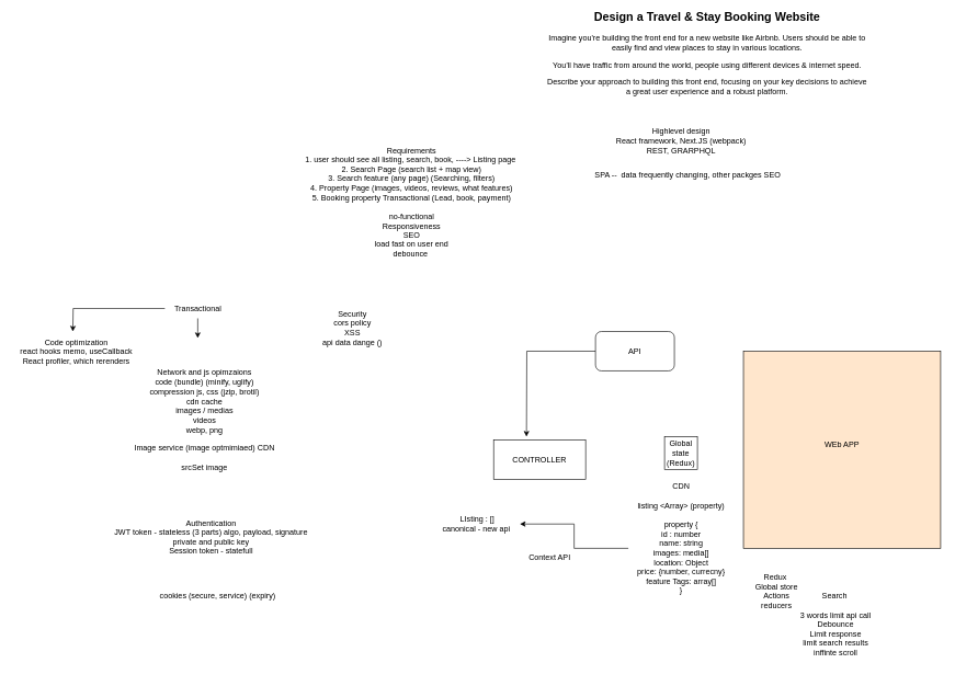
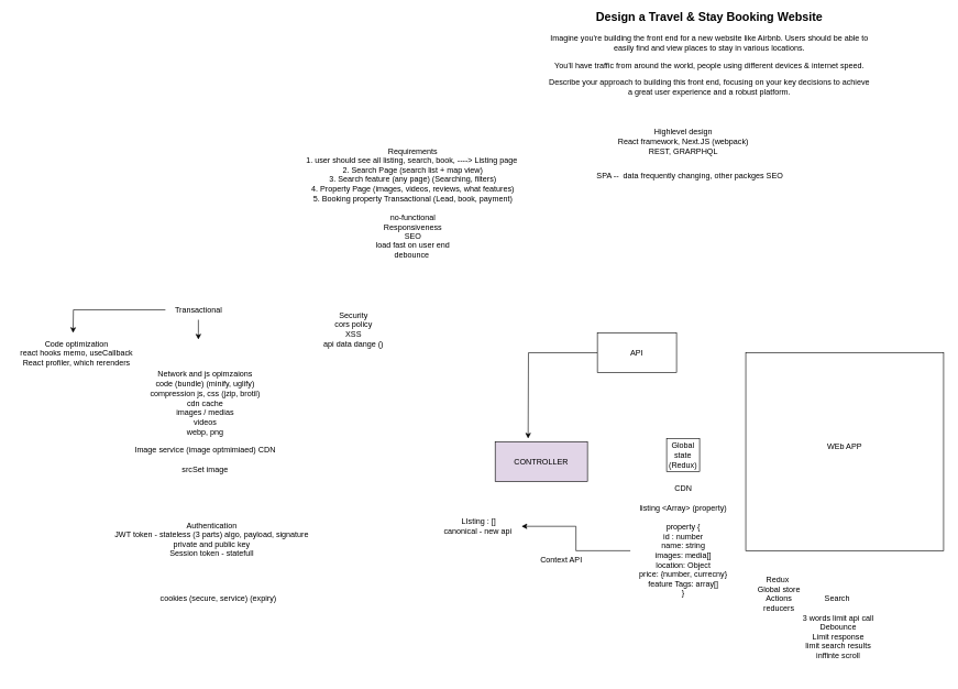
- <mxCell id="9" value="API" style="whiteSpace=wrap;html=1;rounded=1;" vertex="1" parent="1"><mxGeometry x="905" y="460" width="120" height="60" as="geometry" /></mxCell>
+ <mxCell id="9" value="API" style="rounded=0;whiteSpace=wrap;html=1;" vertex="1" parent="1"><mxGeometry x="905" y="460" width="120" height="60" as="geometry" /></mxCell>
- <mxCell id="11" value="WEb APP&lt;div&gt;&lt;br&gt;&lt;/div&gt;" style="whiteSpace=wrap;html=1;aspect=fixed;fillColor=#ffe6cc;" vertex="1" parent="1"><mxGeometry x="1130" y="490" width="300" height="300" as="geometry" /></mxCell>
+ <mxCell id="11" value="WEb APP&lt;div&gt;&lt;br&gt;&lt;/div&gt;" style="whiteSpace=wrap;html=1;aspect=fixed;" vertex="1" parent="1"><mxGeometry x="1130" y="490" width="300" height="300" as="geometry" /></mxCell>
- <mxCell id="10" value="CONTROLLER" style="rounded=0;whiteSpace=wrap;html=1;" vertex="1" parent="1"><mxGeometry x="750" y="625" width="140" height="60" as="geometry" /></mxCell>
+ <mxCell id="10" value="CONTROLLER" style="rounded=0;whiteSpace=wrap;html=1;fillColor=#e1d5e7;" vertex="1" parent="1"><mxGeometry x="750" y="625" width="140" height="60" as="geometry" /></mxCell>
- <mxCell id="17" value="Context API" style="text;html=1;align=center;verticalAlign=middle;resizable=0;points=[];autosize=1;strokeColor=none;fillColor=none;" vertex="1" parent="1"><mxGeometry x="790" y="790" width="90" height="30" as="geometry" /></mxCell>
+ <mxCell id="17" value="Context API" style="text;html=1;align=center;verticalAlign=middle;resizable=0;points=[];autosize=1;strokeColor=none;fillColor=none;" vertex="1" parent="1"><mxGeometry x="805" y="790" width="90" height="30" as="geometry" /></mxCell>
